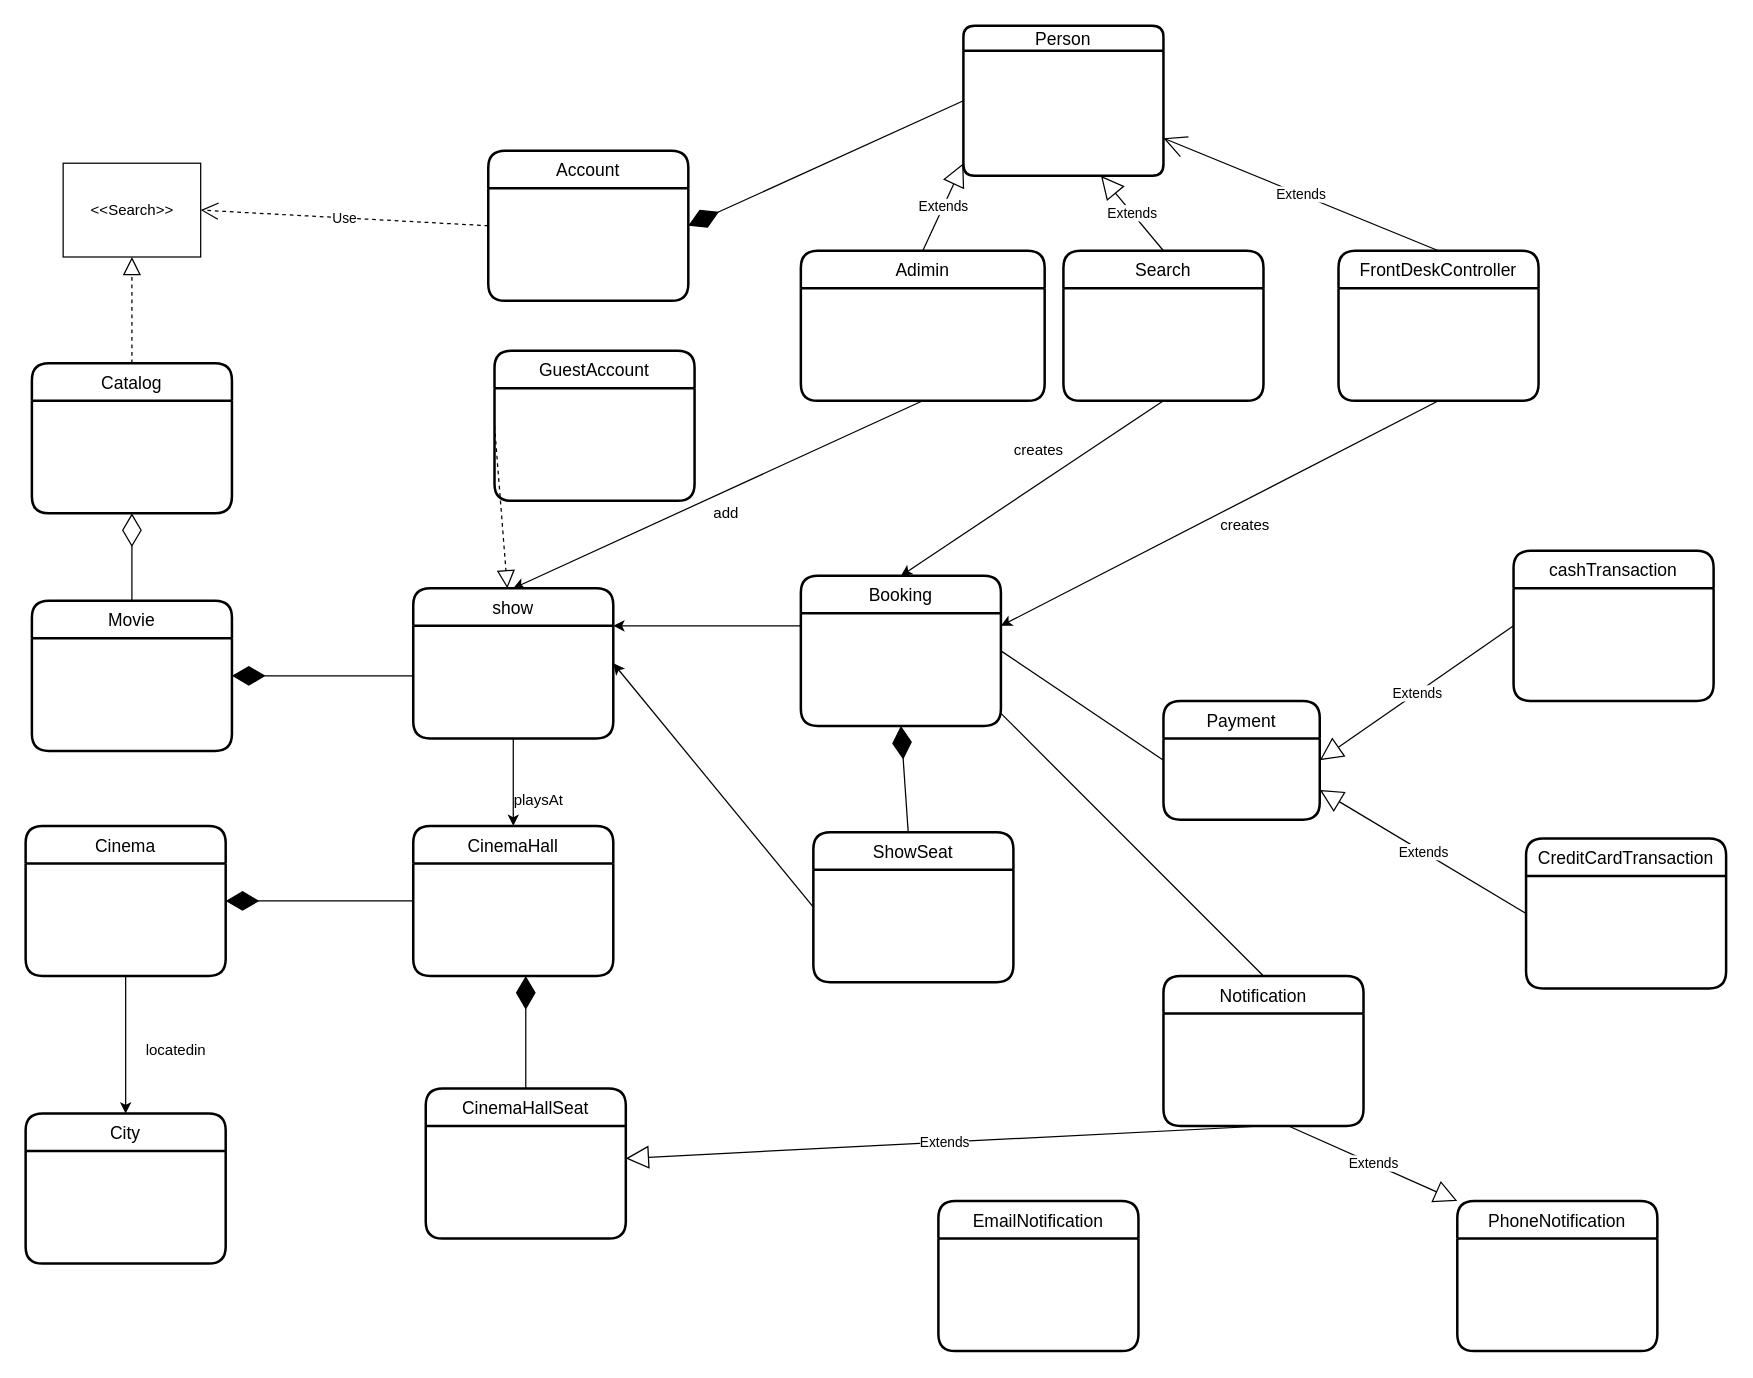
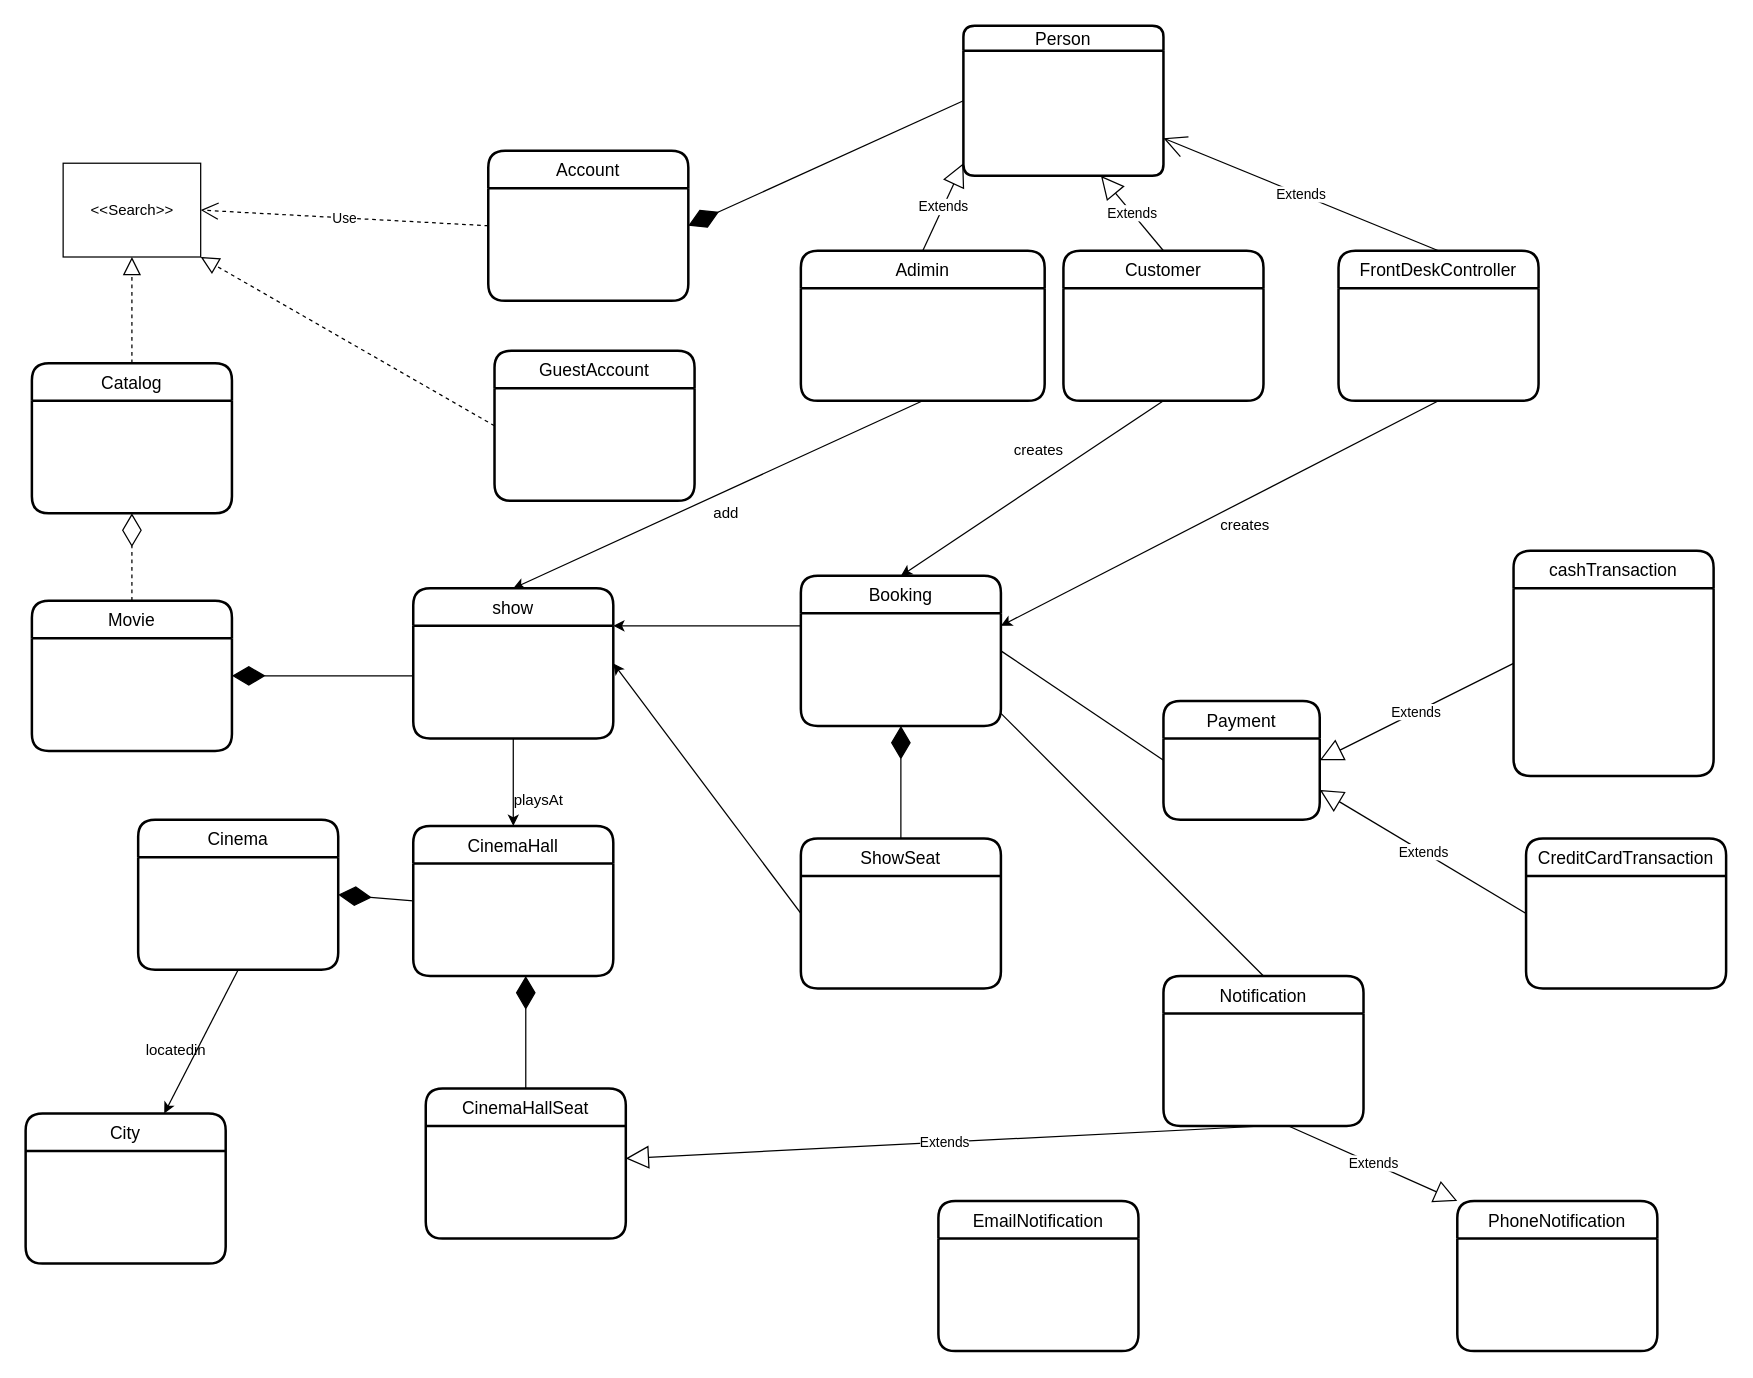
- <mxCell id="44" value="Search" style="swimlane;childLayout=stackLayout;horizontal=1;startSize=30;horizontalStack=0;rounded=1;fontSize=14;fontStyle=0;strokeWidth=2;resizeParent=0;resizeLast=1;shadow=0;dashed=0;align=center;" vertex="1" parent="1"><mxGeometry x="850" y="200" width="160" height="120" as="geometry" /></mxCell>
+ <mxCell id="44" value="Customer" style="swimlane;childLayout=stackLayout;horizontal=1;startSize=30;horizontalStack=0;rounded=1;fontSize=14;fontStyle=0;strokeWidth=2;resizeParent=0;resizeLast=1;shadow=0;dashed=0;align=center;" vertex="1" parent="1"><mxGeometry x="850" y="200" width="160" height="120" as="geometry" /></mxCell>
- <mxCell id="39" value="" style="endArrow=block;dashed=1;endFill=0;endSize=12;html=1;rounded=0;exitX=0;exitY=0.5;exitDx=0;exitDy=0;" edge="1" parent="1" source="38" target="2"><mxGeometry width="160" relative="1" as="geometry"><mxPoint x="620" y="410" as="sourcePoint" /><mxPoint x="780" y="410" as="targetPoint" /></mxGeometry></mxCell>
+ <mxCell id="39" value="" style="endArrow=block;dashed=1;endFill=0;endSize=12;html=1;rounded=0;entryX=1;entryY=1;entryDx=0;entryDy=0;exitX=0;exitY=0.5;exitDx=0;exitDy=0;" edge="1" parent="1" source="38" target="13"><mxGeometry width="160" relative="1" as="geometry"><mxPoint x="620" y="410" as="sourcePoint" /><mxPoint x="780" y="410" as="targetPoint" /></mxGeometry></mxCell>
- <mxCell id="23" value="" style="endArrow=diamondThin;endFill=0;endSize=24;html=1;rounded=0;entryX=0.5;entryY=1;entryDx=0;entryDy=0;exitX=0.5;exitY=0;exitDx=0;exitDy=0;exitPerimeter=0;" edge="1" parent="1" source="5" target="4"><mxGeometry width="160" relative="1" as="geometry"><mxPoint x="105" y="470" as="sourcePoint" /><mxPoint x="630" y="610" as="targetPoint" /></mxGeometry></mxCell>
+ <mxCell id="23" value="" style="endArrow=diamondThin;endFill=0;endSize=24;html=1;rounded=0;entryX=0.5;entryY=1;entryDx=0;entryDy=0;exitX=0.5;exitY=0;exitDx=0;exitDy=0;exitPerimeter=0;dashed=1;" edge="1" parent="1" source="5" target="4"><mxGeometry width="160" relative="1" as="geometry"><mxPoint x="105" y="470" as="sourcePoint" /><mxPoint x="630" y="610" as="targetPoint" /></mxGeometry></mxCell>
- <mxCell id="6" value="cashTransaction" style="swimlane;childLayout=stackLayout;horizontal=1;startSize=30;horizontalStack=0;rounded=1;fontSize=14;fontStyle=0;strokeWidth=2;resizeParent=0;resizeLast=1;shadow=0;dashed=0;align=center;" vertex="1" parent="1"><mxGeometry x="1210" y="440" width="160" height="120" as="geometry" /></mxCell>
+ <mxCell id="6" value="cashTransaction" style="swimlane;childLayout=stackLayout;horizontal=1;startSize=30;horizontalStack=0;rounded=1;fontSize=14;fontStyle=0;strokeWidth=2;resizeParent=0;resizeLast=1;shadow=0;dashed=0;align=center;" vertex="1" parent="1"><mxGeometry x="1210" y="440" width="160" height="180" as="geometry" /></mxCell>
- <mxCell id="3" value="Cinema" style="swimlane;childLayout=stackLayout;horizontal=1;startSize=30;horizontalStack=0;rounded=1;fontSize=14;fontStyle=0;strokeWidth=2;resizeParent=0;resizeLast=1;shadow=0;dashed=0;align=center;" vertex="1" parent="1"><mxGeometry x="20" y="660" width="160" height="120" as="geometry" /></mxCell>
+ <mxCell id="3" value="Cinema" style="swimlane;childLayout=stackLayout;horizontal=1;startSize=30;horizontalStack=0;rounded=1;fontSize=14;fontStyle=0;strokeWidth=2;resizeParent=0;resizeLast=1;shadow=0;dashed=0;align=center;" vertex="1" parent="1"><mxGeometry x="110" y="655" width="160" height="120" as="geometry" /></mxCell>
- <mxCell id="11" value="ShowSeat" style="swimlane;childLayout=stackLayout;horizontal=1;startSize=30;horizontalStack=0;rounded=1;fontSize=14;fontStyle=0;strokeWidth=2;resizeParent=0;resizeLast=1;shadow=0;dashed=0;align=center;" vertex="1" parent="1"><mxGeometry x="650" y="665" width="160" height="120" as="geometry" /></mxCell>
+ <mxCell id="11" value="ShowSeat" style="swimlane;childLayout=stackLayout;horizontal=1;startSize=30;horizontalStack=0;rounded=1;fontSize=14;fontStyle=0;strokeWidth=2;resizeParent=0;resizeLast=1;shadow=0;dashed=0;align=center;" vertex="1" parent="1"><mxGeometry x="640" y="670" width="160" height="120" as="geometry" /></mxCell>
